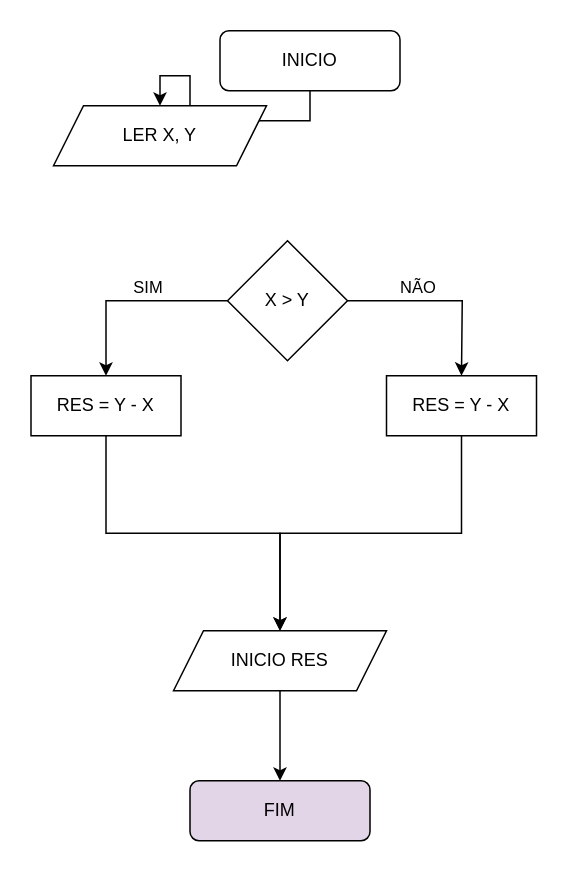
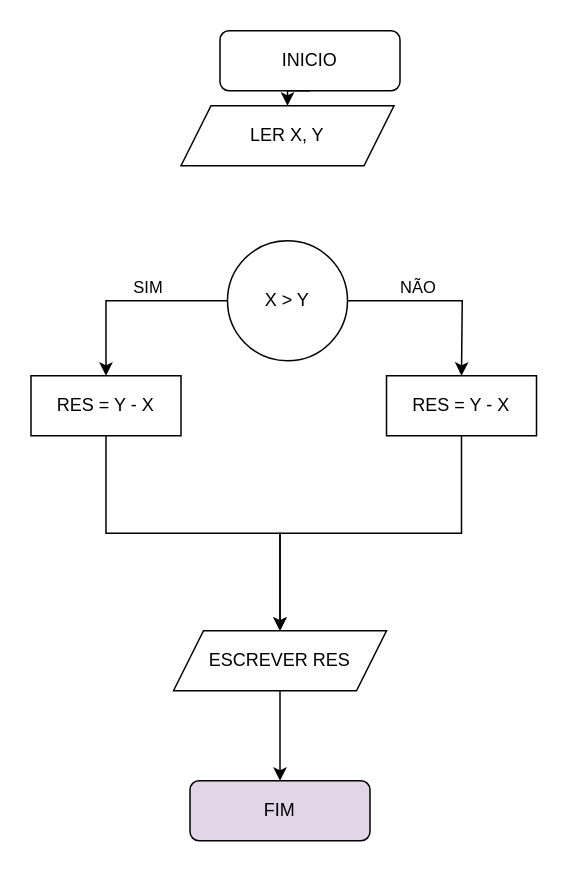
- <mxCell id="5" value="LER X, Y" style="shape=parallelogram;perimeter=parallelogramPerimeter;whiteSpace=wrap;html=1;fixedSize=1;" vertex="1" parent="1"><mxGeometry x="35" y="70" width="142" height="40" as="geometry" /></mxCell>
+ <mxCell id="5" value="LER X, Y" style="shape=parallelogram;perimeter=parallelogramPerimeter;whiteSpace=wrap;html=1;fixedSize=1;" vertex="1" parent="1"><mxGeometry x="120" y="70" width="142" height="40" as="geometry" /></mxCell>
- <mxCell id="10" value="X &amp;gt; Y" style="rhombus;whiteSpace=wrap;html=1;" vertex="1" parent="1"><mxGeometry x="151" y="160" width="80" height="80" as="geometry" /></mxCell>
+ <mxCell id="10" value="X &amp;gt; Y" style="ellipse;whiteSpace=wrap;html=1;" vertex="1" parent="1"><mxGeometry x="151" y="160" width="80" height="80" as="geometry" /></mxCell>
- <mxCell id="16" value="INICIO RES" style="shape=parallelogram;perimeter=parallelogramPerimeter;whiteSpace=wrap;html=1;fixedSize=1;" vertex="1" parent="1"><mxGeometry x="115" y="420" width="142" height="40" as="geometry" /></mxCell>
+ <mxCell id="16" value="ESCREVER RES" style="shape=parallelogram;perimeter=parallelogramPerimeter;whiteSpace=wrap;html=1;fixedSize=1;" vertex="1" parent="1"><mxGeometry x="115" y="420" width="142" height="40" as="geometry" /></mxCell>
